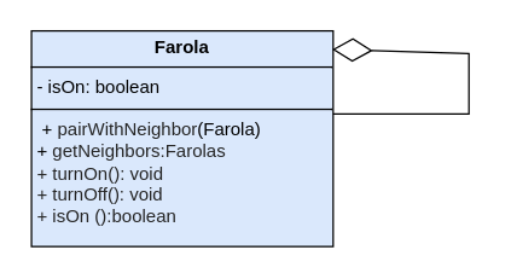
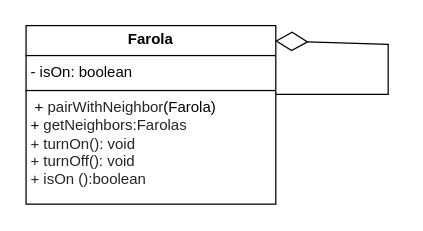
- <mxCell id="2" value="&lt;p style=&quot;margin:0px;margin-top:4px;text-align:center;&quot;&gt;&lt;b&gt;Farola&lt;/b&gt;&lt;/p&gt;&lt;hr size=&quot;1&quot; style=&quot;border-style:solid;&quot;&gt;&lt;p style=&quot;margin:0px;margin-left:4px;&quot;&gt;- isOn: boolean&lt;/p&gt;&lt;hr size=&quot;1&quot; style=&quot;border-style:solid;&quot;&gt;&lt;p style=&quot;margin:0px;margin-left:4px;&quot;&gt;&lt;span style=&quot;background-color: transparent; color: light-dark(rgb(0, 0, 0), rgb(255, 255, 255));&quot;&gt;&amp;nbsp;+&amp;nbsp;&lt;/span&gt;&lt;span id=&quot;docs-internal-guid-d78d7079-7fff-7d97-8a95-34e12d3287dd&quot;&gt;&lt;span style=&quot;font-size: 9pt; color: rgb(37, 37, 37); background-color: transparent; font-variant-numeric: normal; font-variant-east-asian: normal; font-variant-alternates: normal; font-variant-position: normal; font-variant-emoji: normal; vertical-align: baseline; white-space-collapse: preserve;&quot;&gt;&lt;font face=&quot;Helvetica&quot;&gt;pairWithNeighbor&lt;/font&gt;&lt;/span&gt;&lt;/span&gt;&lt;span style=&quot;background-color: transparent; color: light-dark(rgb(0, 0, 0), rgb(255, 255, 255));&quot;&gt;(Farola)&lt;/span&gt;&lt;/p&gt;&lt;p style=&quot;margin:0px;margin-left:4px;&quot;&gt;&lt;font face=&quot;Helvetica&quot;&gt;&lt;span style=&quot;background-color: transparent; color: light-dark(rgb(0, 0, 0), rgb(255, 255, 255));&quot;&gt;+&amp;nbsp;&lt;/span&gt;&lt;span style=&quot;background-color: transparent; color: rgb(37, 37, 37); font-size: 9pt; white-space-collapse: preserve;&quot;&gt;getNeighbors:&lt;/span&gt;&lt;span style=&quot;background-color: transparent; color: rgb(37, 37, 37); font-size: 9pt; white-space-collapse: preserve;&quot;&gt;Farolas&lt;/span&gt;&lt;/font&gt;&lt;/p&gt;&lt;p style=&quot;margin:0px;margin-left:4px;&quot;&gt;&lt;span style=&quot;background-color: transparent; color: rgb(37, 37, 37); font-size: 9pt; white-space-collapse: preserve;&quot;&gt;&lt;font face=&quot;Helvetica&quot;&gt;+ turnOn(): void&lt;/font&gt;&lt;/span&gt;&lt;/p&gt;&lt;p style=&quot;margin:0px;margin-left:4px;&quot;&gt;&lt;span style=&quot;background-color: transparent; color: rgb(37, 37, 37); font-size: 9pt; white-space-collapse: preserve;&quot;&gt;&lt;font face=&quot;Helvetica&quot;&gt;+ turnOff(): void&lt;/font&gt;&lt;/span&gt;&lt;/p&gt;&lt;p style=&quot;margin:0px;margin-left:4px;&quot;&gt;&lt;font face=&quot;Helvetica&quot; color=&quot;#252525&quot;&gt;&lt;span style=&quot;white-space-collapse: preserve;&quot;&gt;+ isOn ():boolean&lt;/span&gt;&lt;/font&gt;&lt;/p&gt;" style="verticalAlign=top;align=left;overflow=fill;html=1;whiteSpace=wrap;fillColor=#dae8fc;" vertex="1" parent="1"><mxGeometry x="20" y="20" width="200" height="143" as="geometry" /></mxCell>
+ <mxCell id="2" value="&lt;p style=&quot;margin:0px;margin-top:4px;text-align:center;&quot;&gt;&lt;b&gt;Farola&lt;/b&gt;&lt;/p&gt;&lt;hr size=&quot;1&quot; style=&quot;border-style:solid;&quot;&gt;&lt;p style=&quot;margin:0px;margin-left:4px;&quot;&gt;- isOn: boolean&lt;/p&gt;&lt;hr size=&quot;1&quot; style=&quot;border-style:solid;&quot;&gt;&lt;p style=&quot;margin:0px;margin-left:4px;&quot;&gt;&lt;span style=&quot;background-color: transparent; color: light-dark(rgb(0, 0, 0), rgb(255, 255, 255));&quot;&gt;&amp;nbsp;+&amp;nbsp;&lt;/span&gt;&lt;span id=&quot;docs-internal-guid-d78d7079-7fff-7d97-8a95-34e12d3287dd&quot;&gt;&lt;span style=&quot;font-size: 9pt; color: rgb(37, 37, 37); background-color: transparent; font-variant-numeric: normal; font-variant-east-asian: normal; font-variant-alternates: normal; font-variant-position: normal; font-variant-emoji: normal; vertical-align: baseline; white-space-collapse: preserve;&quot;&gt;&lt;font face=&quot;Helvetica&quot;&gt;pairWithNeighbor&lt;/font&gt;&lt;/span&gt;&lt;/span&gt;&lt;span style=&quot;background-color: transparent; color: light-dark(rgb(0, 0, 0), rgb(255, 255, 255));&quot;&gt;(Farola)&lt;/span&gt;&lt;/p&gt;&lt;p style=&quot;margin:0px;margin-left:4px;&quot;&gt;&lt;font face=&quot;Helvetica&quot;&gt;&lt;span style=&quot;background-color: transparent; color: light-dark(rgb(0, 0, 0), rgb(255, 255, 255));&quot;&gt;+&amp;nbsp;&lt;/span&gt;&lt;span style=&quot;background-color: transparent; color: rgb(37, 37, 37); font-size: 9pt; white-space-collapse: preserve;&quot;&gt;getNeighbors:&lt;/span&gt;&lt;span style=&quot;background-color: transparent; color: rgb(37, 37, 37); font-size: 9pt; white-space-collapse: preserve;&quot;&gt;Farolas&lt;/span&gt;&lt;/font&gt;&lt;/p&gt;&lt;p style=&quot;margin:0px;margin-left:4px;&quot;&gt;&lt;span style=&quot;background-color: transparent; color: rgb(37, 37, 37); font-size: 9pt; white-space-collapse: preserve;&quot;&gt;&lt;font face=&quot;Helvetica&quot;&gt;+ turnOn(): void&lt;/font&gt;&lt;/span&gt;&lt;/p&gt;&lt;p style=&quot;margin:0px;margin-left:4px;&quot;&gt;&lt;span style=&quot;background-color: transparent; color: rgb(37, 37, 37); font-size: 9pt; white-space-collapse: preserve;&quot;&gt;&lt;font face=&quot;Helvetica&quot;&gt;+ turnOff(): void&lt;/font&gt;&lt;/span&gt;&lt;/p&gt;&lt;p style=&quot;margin:0px;margin-left:4px;&quot;&gt;&lt;font face=&quot;Helvetica&quot; color=&quot;#252525&quot;&gt;&lt;span style=&quot;white-space-collapse: preserve;&quot;&gt;+ isOn ():boolean&lt;/span&gt;&lt;/font&gt;&lt;/p&gt;" style="verticalAlign=top;align=left;overflow=fill;html=1;whiteSpace=wrap;" vertex="1" parent="1"><mxGeometry x="20" y="20" width="200" height="143" as="geometry" /></mxCell>
